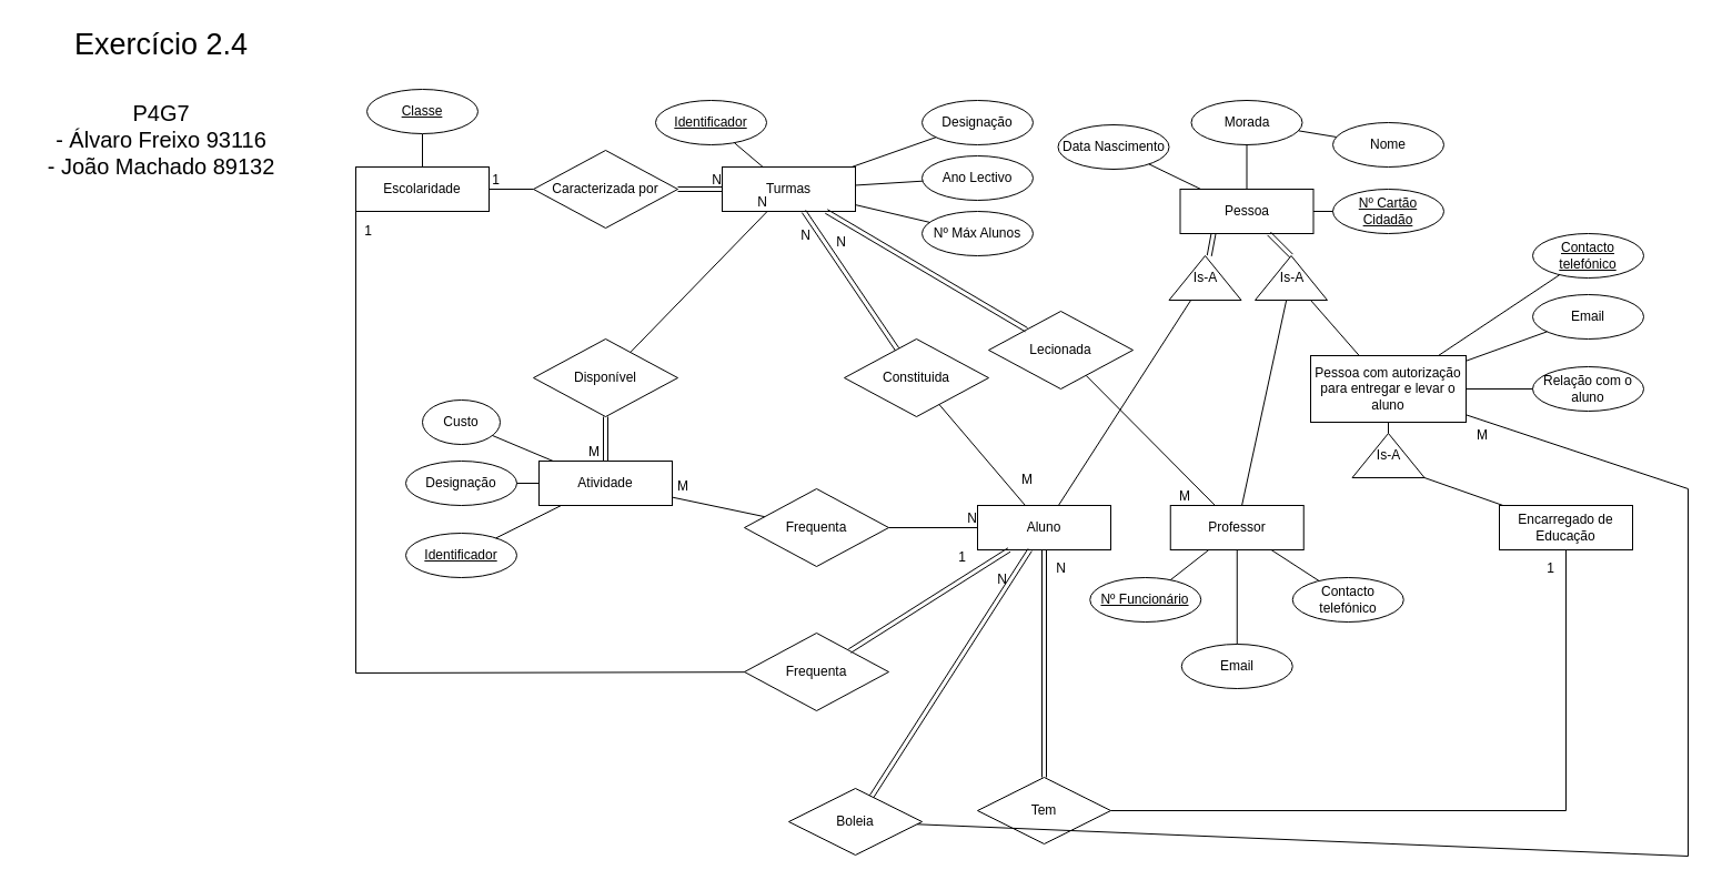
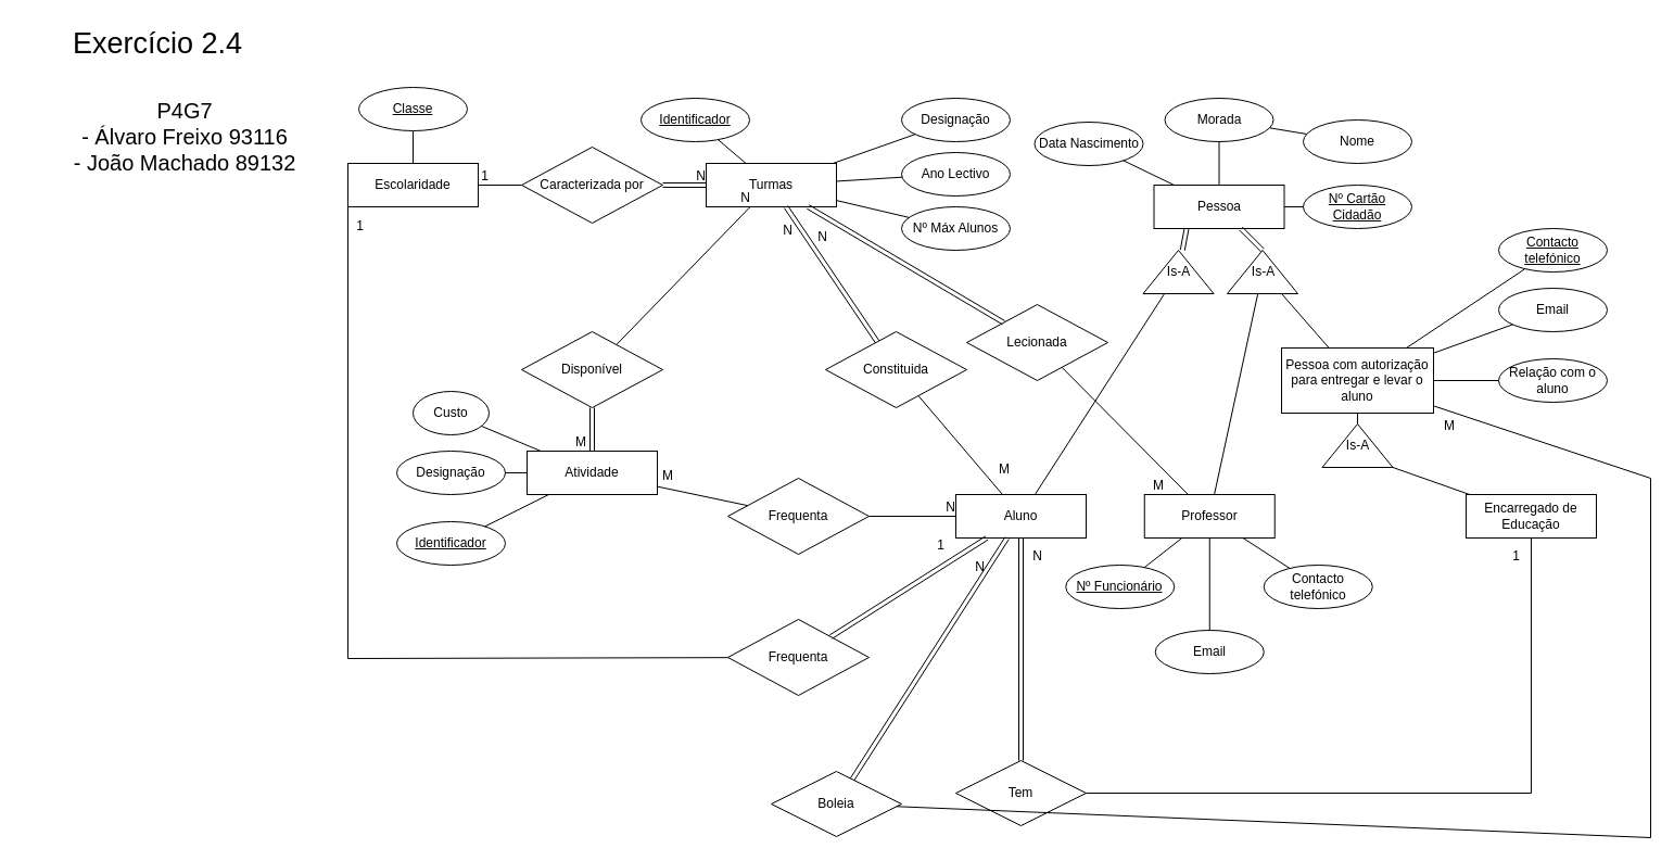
- <mxCell id="93" value="&lt;font style=&quot;font-size: 20px&quot;&gt;P4G7&lt;br&gt;- Álvaro Freixo 93116&lt;br&gt;- João Machado 89132&lt;br&gt;&lt;/font&gt;" style="text;html=1;strokeColor=none;fillColor=none;align=center;verticalAlign=middle;whiteSpace=wrap;rounded=0;" parent="1" vertex="1"><mxGeometry x="20" y="70" width="250" height="110" as="geometry" /></mxCell>
+ <mxCell id="93" value="&lt;font style=&quot;font-size: 20px&quot;&gt;P4G7&lt;br&gt;- Álvaro Freixo 93116&lt;br&gt;- João Machado 89132&lt;br&gt;&lt;/font&gt;" style="text;html=1;strokeColor=none;fillColor=none;align=center;verticalAlign=middle;whiteSpace=wrap;rounded=0;" parent="1" vertex="1"><mxGeometry x="45" y="70" width="250" height="110" as="geometry" /></mxCell>
